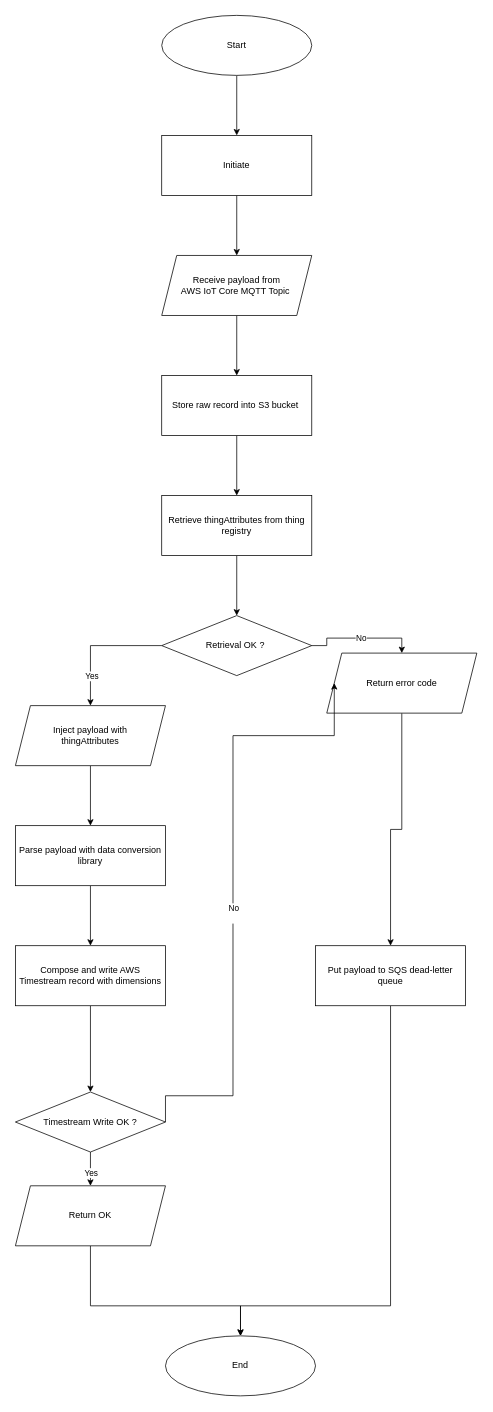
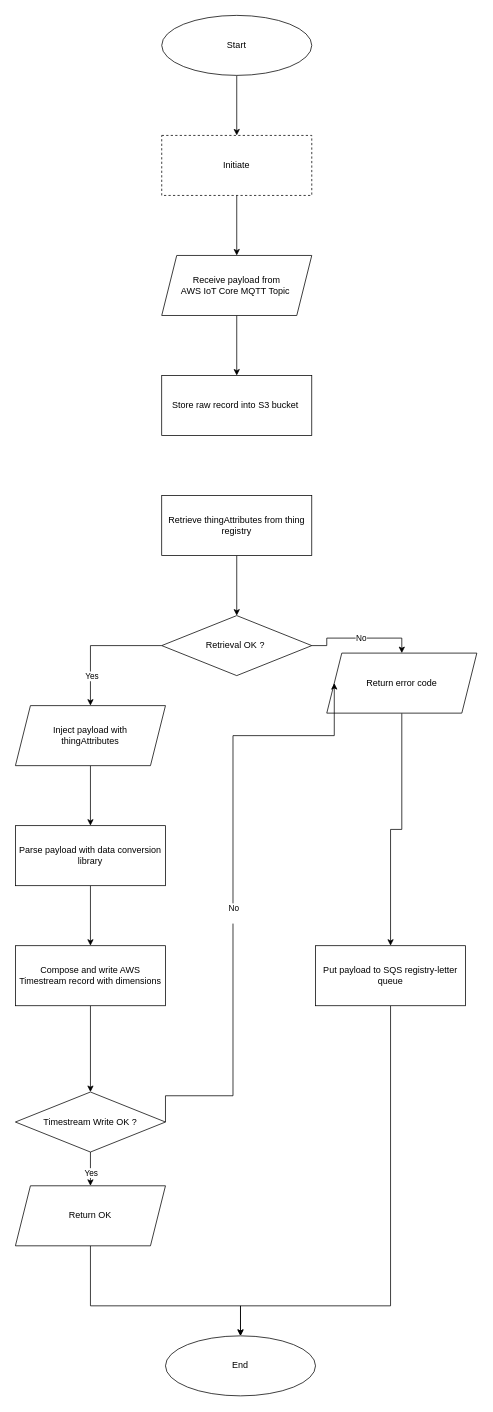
- <mxCell id="5" value="Initiate" style="rounded=0;whiteSpace=wrap;html=1;" parent="1" vertex="1"><mxGeometry x="215" width="200" height="80" as="geometry" y="180" /></mxCell>
+ <mxCell id="5" value="Initiate" style="rounded=0;whiteSpace=wrap;html=1;dashed=1;" parent="1" vertex="1"><mxGeometry x="215" width="200" height="80" as="geometry" y="180" /></mxCell>
- <mxCell id="33" style="edgeStyle=orthogonalEdgeStyle;rounded=0;orthogonalLoop=1;jettySize=auto;html=1;exitX=0.5;exitY=1;exitDx=0;exitDy=0;entryX=0.5;entryY=0;entryDx=0;entryDy=0;" edge="1" parent="1" source="34" target="9"><mxGeometry relative="1" as="geometry" /></mxCell>
- <mxCell id="20" value="Put payload to SQS dead-letter queue" style="rounded=0;whiteSpace=wrap;html=1;" parent="1" vertex="1"><mxGeometry x="420" y="1260" width="200" height="80" as="geometry" /></mxCell>
+ <mxCell id="20" value="Put payload to SQS registry-letter queue" style="rounded=0;whiteSpace=wrap;html=1;" parent="1" vertex="1"><mxGeometry x="420" y="1260" width="200" height="80" as="geometry" /></mxCell>
